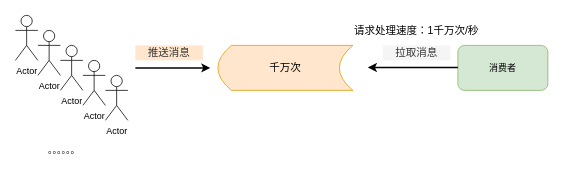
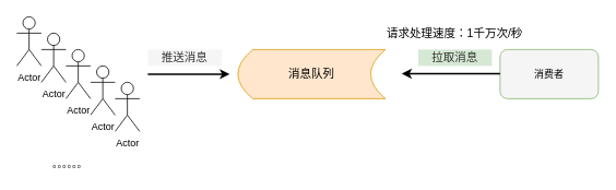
- <mxCell id="13" value="推送消息" style="rounded=0;whiteSpace=wrap;html=1;strokeColor=none;fontSize=14;fillColor=#ffe6cc;fontColor=#333333;" parent="1" vertex="1"><mxGeometry x="180" y="60" width="90" height="20" as="geometry" /></mxCell>
+ <mxCell id="13" value="推送消息" style="rounded=0;whiteSpace=wrap;html=1;strokeColor=none;fontSize=14;fillColor=#f5f5f5;fontColor=#333333;" parent="1" vertex="1"><mxGeometry x="180" y="60" width="90" height="20" as="geometry" /></mxCell>
- <mxCell id="14" value="拉取消息" style="rounded=0;whiteSpace=wrap;html=1;strokeColor=none;fontSize=14;fillColor=#f5f5f5;fontColor=#333333;" parent="1" vertex="1"><mxGeometry x="510" y="60" width="90" height="20" as="geometry" /></mxCell>
+ <mxCell id="14" value="拉取消息" style="rounded=0;whiteSpace=wrap;html=1;strokeColor=none;fontSize=14;fillColor=#d5e8d4;fontColor=#333333;" parent="1" vertex="1"><mxGeometry x="510" y="60" width="90" height="20" as="geometry" /></mxCell>
- <mxCell id="8" value="千万次" style="shape=dataStorage;whiteSpace=wrap;html=1;fillColor=#ffe6cc;strokeColor=#d79b00;fontSize=14;" parent="1" vertex="1"><mxGeometry x="290" y="60" width="180" height="60" as="geometry" /></mxCell>
+ <mxCell id="8" value="消息队列" style="shape=dataStorage;whiteSpace=wrap;html=1;fillColor=#ffe6cc;strokeColor=#d79b00;fontSize=14;" parent="1" vertex="1"><mxGeometry x="290" y="60" width="180" height="60" as="geometry" /></mxCell>
- <mxCell id="9" value="消费者" style="rounded=1;whiteSpace=wrap;html=1;fillColor=#d5e8d4;strokeColor=#82b366;" parent="1" vertex="1"><mxGeometry x="610" y="60" width="120" height="60" as="geometry" /></mxCell>
+ <mxCell id="9" value="消费者" style="rounded=1;whiteSpace=wrap;html=1;fillColor=#f5f5f5;strokeColor=#82b366;" parent="1" vertex="1"><mxGeometry x="610" y="60" width="120" height="60" as="geometry" /></mxCell>
